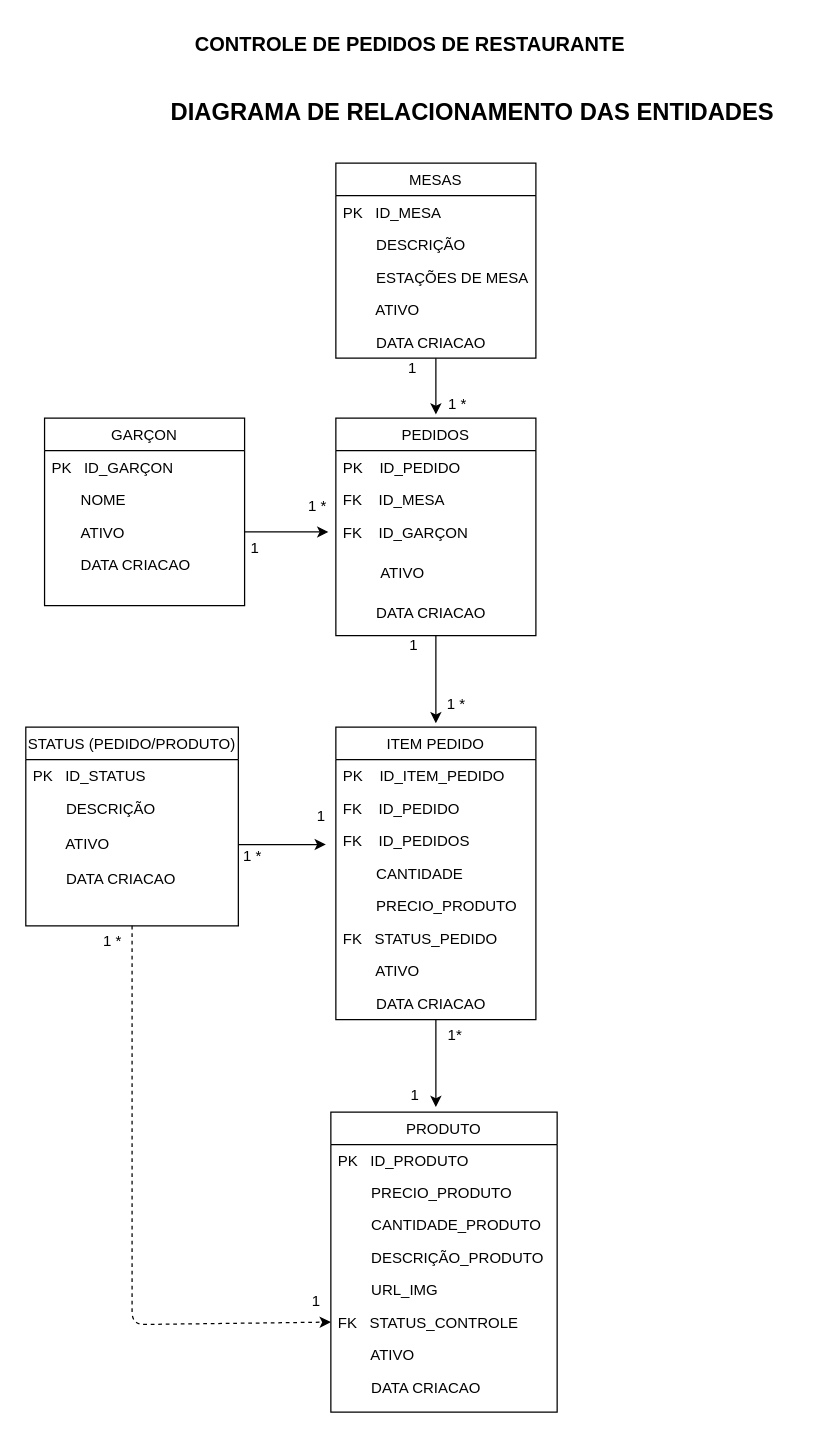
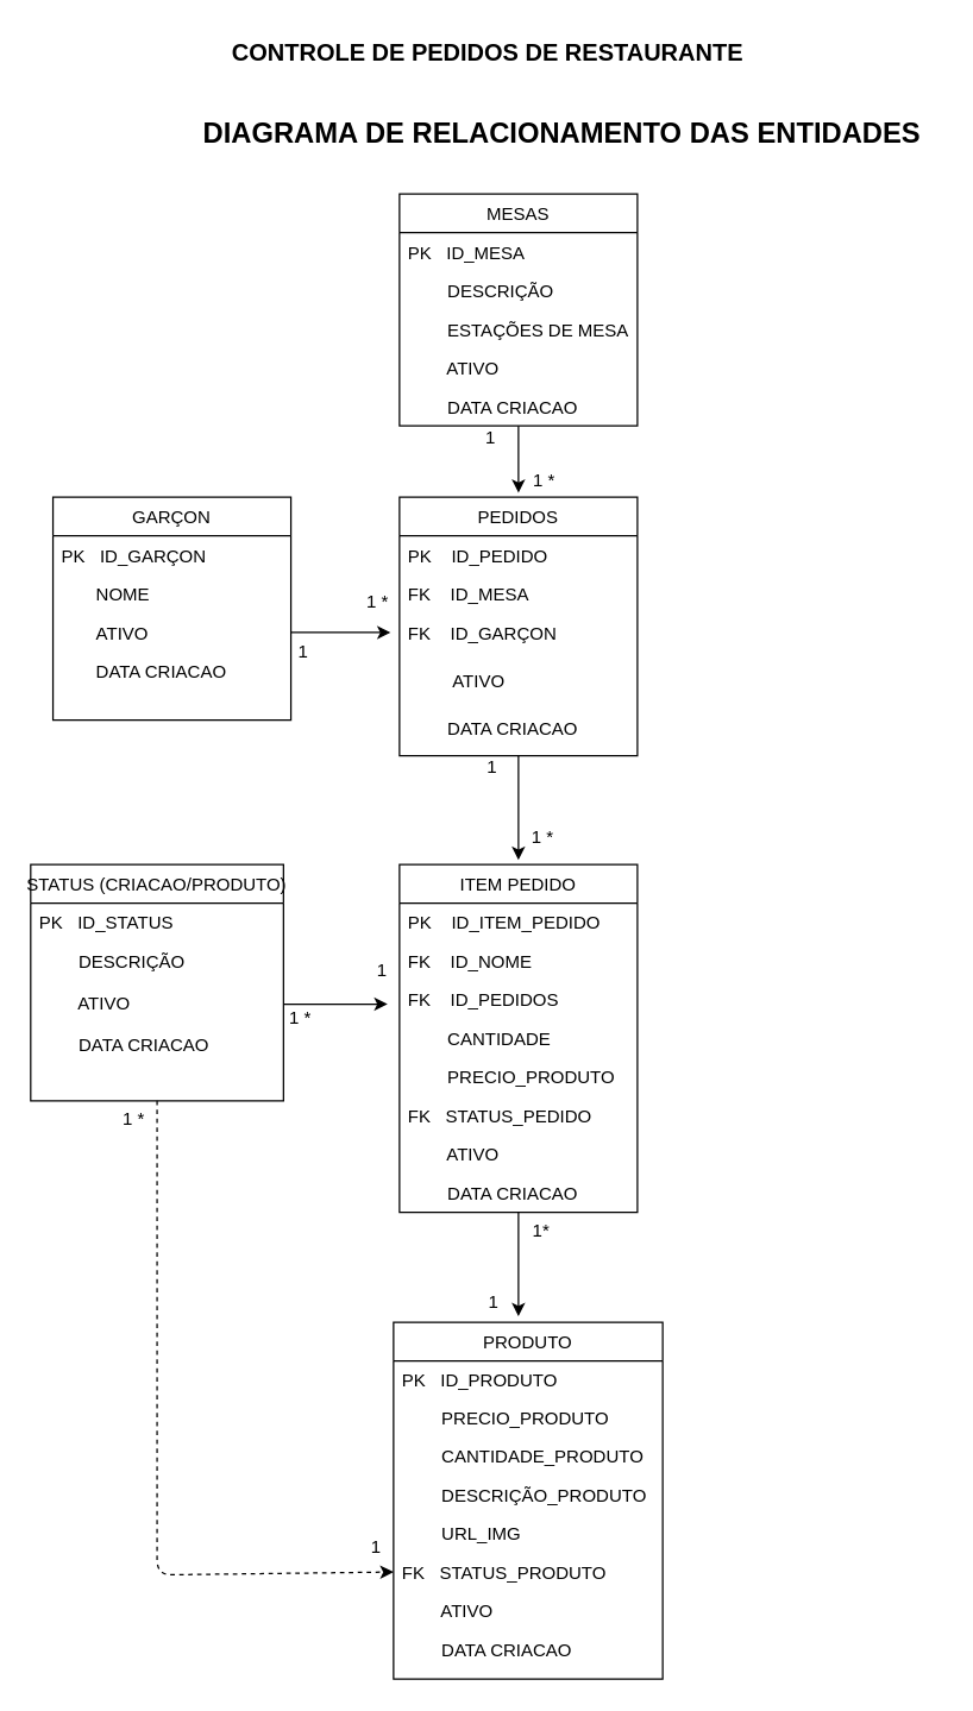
- <mxCell id="22" value="STATUS (PEDIDO/PRODUTO)" style="swimlane;fontStyle=0;align=center;verticalAlign=top;childLayout=stackLayout;horizontal=1;startSize=26;horizontalStack=0;resizeParent=1;resizeLast=0;collapsible=1;marginBottom=0;rounded=0;shadow=0;strokeWidth=1;" parent="1" vertex="1"><mxGeometry x="20" y="581" width="170" height="159" as="geometry"><mxRectangle x="550" y="140" width="160" height="26" as="alternateBounds" /></mxGeometry></mxCell>
+ <mxCell id="22" value="STATUS (CRIACAO/PRODUTO)" style="swimlane;fontStyle=0;align=center;verticalAlign=top;childLayout=stackLayout;horizontal=1;startSize=26;horizontalStack=0;resizeParent=1;resizeLast=0;collapsible=1;marginBottom=0;rounded=0;shadow=0;strokeWidth=1;" parent="1" vertex="1"><mxGeometry x="20" y="581" width="170" height="159" as="geometry"><mxRectangle x="550" y="140" width="160" height="26" as="alternateBounds" /></mxGeometry></mxCell>
- <mxCell id="30" value="FK    ID_PEDIDO" style="text;align=left;verticalAlign=top;spacingLeft=4;spacingRight=4;overflow=hidden;rotatable=0;points=[[0,0.5],[1,0.5]];portConstraint=eastwest;rounded=0;shadow=0;html=0;" parent="28" vertex="1"><mxGeometry y="52" width="160" height="26" as="geometry" /></mxCell>
+ <mxCell id="30" value="FK    ID_NOME" style="text;align=left;verticalAlign=top;spacingLeft=4;spacingRight=4;overflow=hidden;rotatable=0;points=[[0,0.5],[1,0.5]];portConstraint=eastwest;rounded=0;shadow=0;html=0;" parent="28" vertex="1"><mxGeometry y="52" width="160" height="26" as="geometry" /></mxCell>
- <mxCell id="43" value="FK   STATUS_CONTROLE" style="text;align=left;verticalAlign=top;spacingLeft=4;spacingRight=4;overflow=hidden;rotatable=0;points=[[0,0.5],[1,0.5]];portConstraint=eastwest;rounded=0;shadow=0;html=0;" parent="37" vertex="1"><mxGeometry y="155" width="181" height="26" as="geometry" /></mxCell>
+ <mxCell id="43" value="FK   STATUS_PRODUTO" style="text;align=left;verticalAlign=top;spacingLeft=4;spacingRight=4;overflow=hidden;rotatable=0;points=[[0,0.5],[1,0.5]];portConstraint=eastwest;rounded=0;shadow=0;html=0;" parent="37" vertex="1"><mxGeometry y="155" width="181" height="26" as="geometry" /></mxCell>
